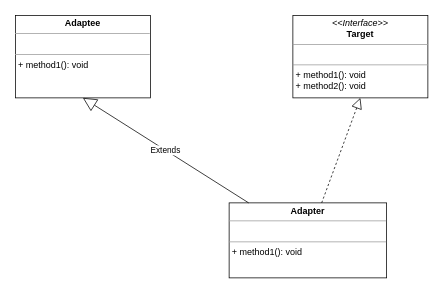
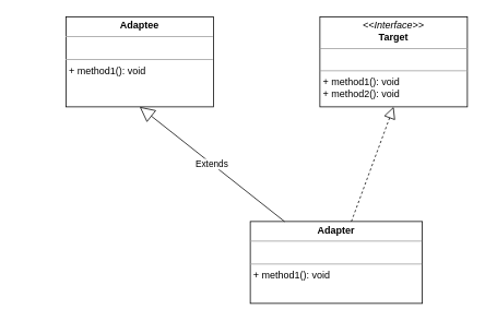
- <mxCell id="3" value="&lt;p style=&quot;margin: 0px ; margin-top: 4px ; text-align: center&quot;&gt;&lt;b&gt;Adaptee&lt;/b&gt;&lt;/p&gt;&lt;hr size=&quot;1&quot;&gt;&lt;p style=&quot;margin: 0px ; margin-left: 4px&quot;&gt;&lt;br&gt;&lt;/p&gt;&lt;hr size=&quot;1&quot;&gt;&lt;p style=&quot;margin: 0px ; margin-left: 4px&quot;&gt;+ method1(): void&lt;/p&gt;" style="verticalAlign=top;align=left;overflow=fill;fontSize=12;fontFamily=Helvetica;html=1;" vertex="1" parent="1"><mxGeometry x="20" y="20" width="180" height="110" as="geometry" /></mxCell>
+ <mxCell id="3" value="&lt;p style=&quot;margin: 0px ; margin-top: 4px ; text-align: center&quot;&gt;&lt;b&gt;Adaptee&lt;/b&gt;&lt;/p&gt;&lt;hr size=&quot;1&quot;&gt;&lt;p style=&quot;margin: 0px ; margin-left: 4px&quot;&gt;&lt;br&gt;&lt;/p&gt;&lt;hr size=&quot;1&quot;&gt;&lt;p style=&quot;margin: 0px ; margin-left: 4px&quot;&gt;+ method1(): void&lt;/p&gt;" style="verticalAlign=top;align=left;overflow=fill;fontSize=12;fontFamily=Helvetica;html=1;" vertex="1" parent="1"><mxGeometry x="80" y="20" width="180" height="110" as="geometry" /></mxCell>
